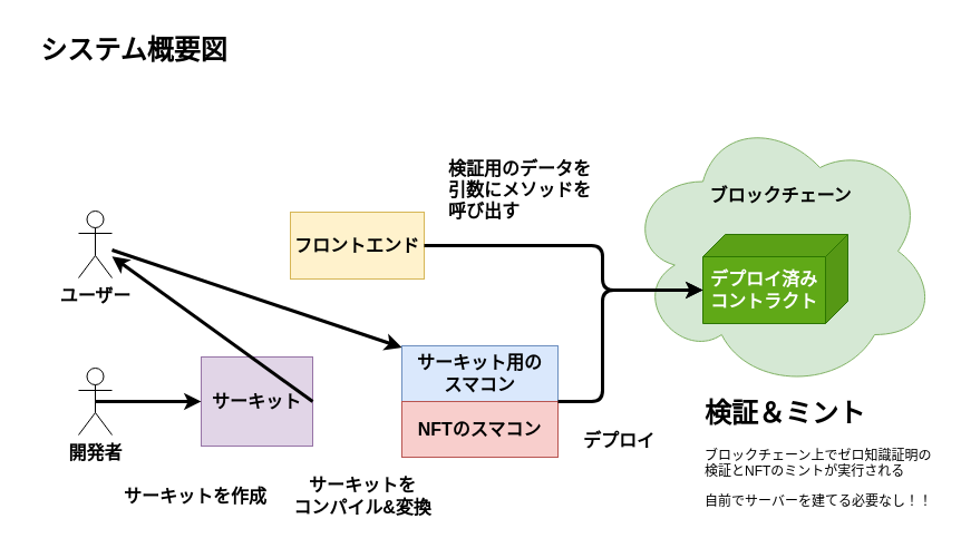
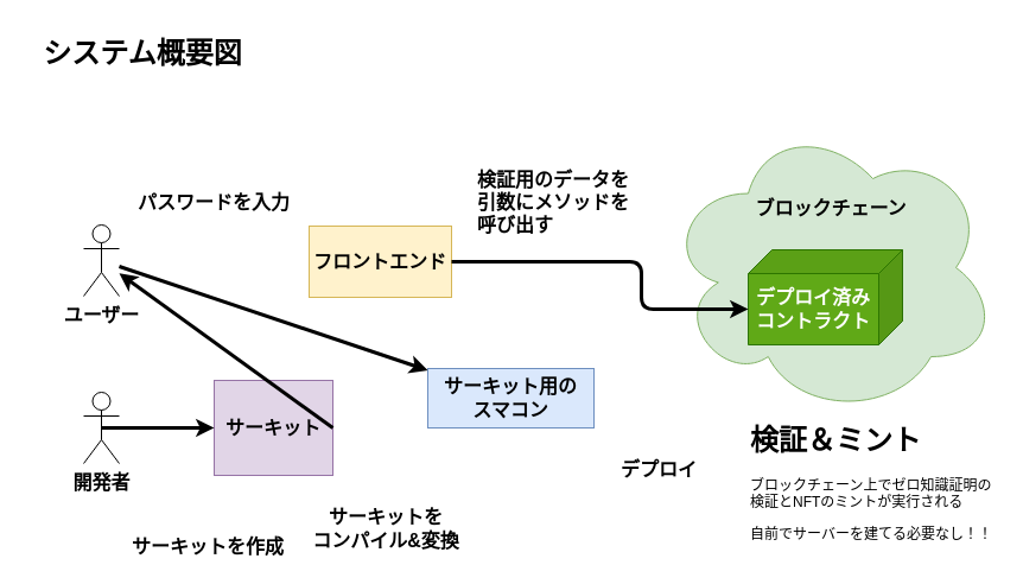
+ <mxCell id="18" value="パスワードを入力" style="text;html=1;align=center;verticalAlign=middle;whiteSpace=wrap;rounded=0;fontSize=16;fontStyle=1" parent="1" vertex="1"><mxGeometry x="115" y="155" width="130" height="30" as="geometry" /></mxCell>
- <mxCell id="15" value="" style="endArrow=classic;html=1;strokeWidth=3;entryX=0;entryY=0;entryDx=130;entryDy=50;entryPerimeter=0;exitX=1;exitY=0;exitDx=0;exitDy=0;edgeStyle=orthogonalEdgeStyle;" parent="1" source="14" target="7" edge="1"><mxGeometry width="50" height="50" relative="1" as="geometry"><mxPoint x="390" y="230" as="sourcePoint" /><mxPoint x="640" y="270" as="targetPoint" /><Array as="points"><mxPoint x="540" y="360" /><mxPoint x="540" y="260" /></Array></mxGeometry></mxCell>
- <mxCell id="14" value="&lt;span style=&quot;font-size: 16px;&quot;&gt;&lt;b&gt;NFTのスマコン&lt;/b&gt;&lt;/span&gt;" style="rounded=0;whiteSpace=wrap;html=1;fillColor=#f8cecc;strokeColor=#b85450;" parent="12" vertex="1"><mxGeometry y="50" width="140" height="50" as="geometry" /></mxCell>
- <mxCell id="20" value="サーキットを作成" style="text;html=1;align=center;verticalAlign=middle;whiteSpace=wrap;rounded=0;fontSize=16;fontStyle=1" parent="1" vertex="1"><mxGeometry x="110" y="430" width="130" height="30" as="geometry" /></mxCell>
+ <mxCell id="20" value="サーキットを作成" style="text;html=1;align=center;verticalAlign=middle;whiteSpace=wrap;rounded=0;fontSize=16;fontStyle=1" parent="1" vertex="1"><mxGeometry x="110" y="445" width="130" height="30" as="geometry" /></mxCell>
